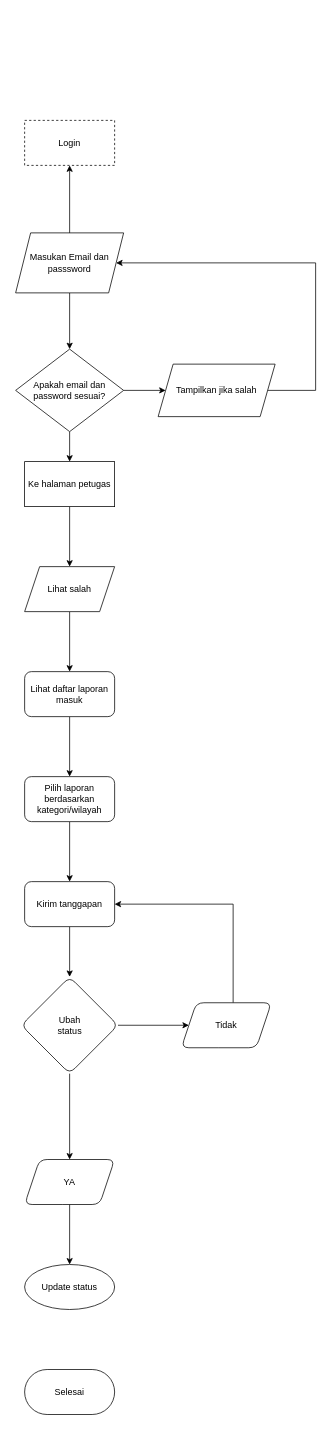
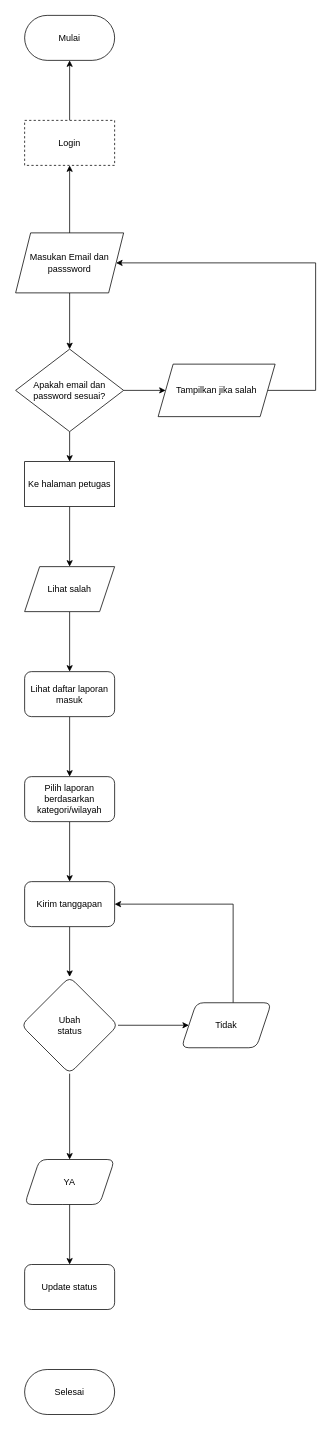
+ <mxCell id="12" value="Mulai" style="rounded=1;whiteSpace=wrap;html=1;arcSize=50;" vertex="1" parent="1"><mxGeometry x="32" y="20" width="120" height="60" as="geometry" /></mxCell>
+ <mxCell id="10" value="" style="edgeStyle=orthogonalEdgeStyle;rounded=0;orthogonalLoop=1;jettySize=auto;html=1;" edge="1" parent="1" source="11" target="12"><mxGeometry relative="1" as="geometry" /></mxCell>
- <mxCell id="30" value="Update status" style="ellipse;whiteSpace=wrap;html=1;" vertex="1" parent="1"><mxGeometry x="32" y="1685.5" width="120" height="60" as="geometry" /></mxCell>
+ <mxCell id="30" value="Update status" style="rounded=1;whiteSpace=wrap;html=1;" vertex="1" parent="1"><mxGeometry x="32" y="1685.5" width="120" height="60" as="geometry" /></mxCell>
